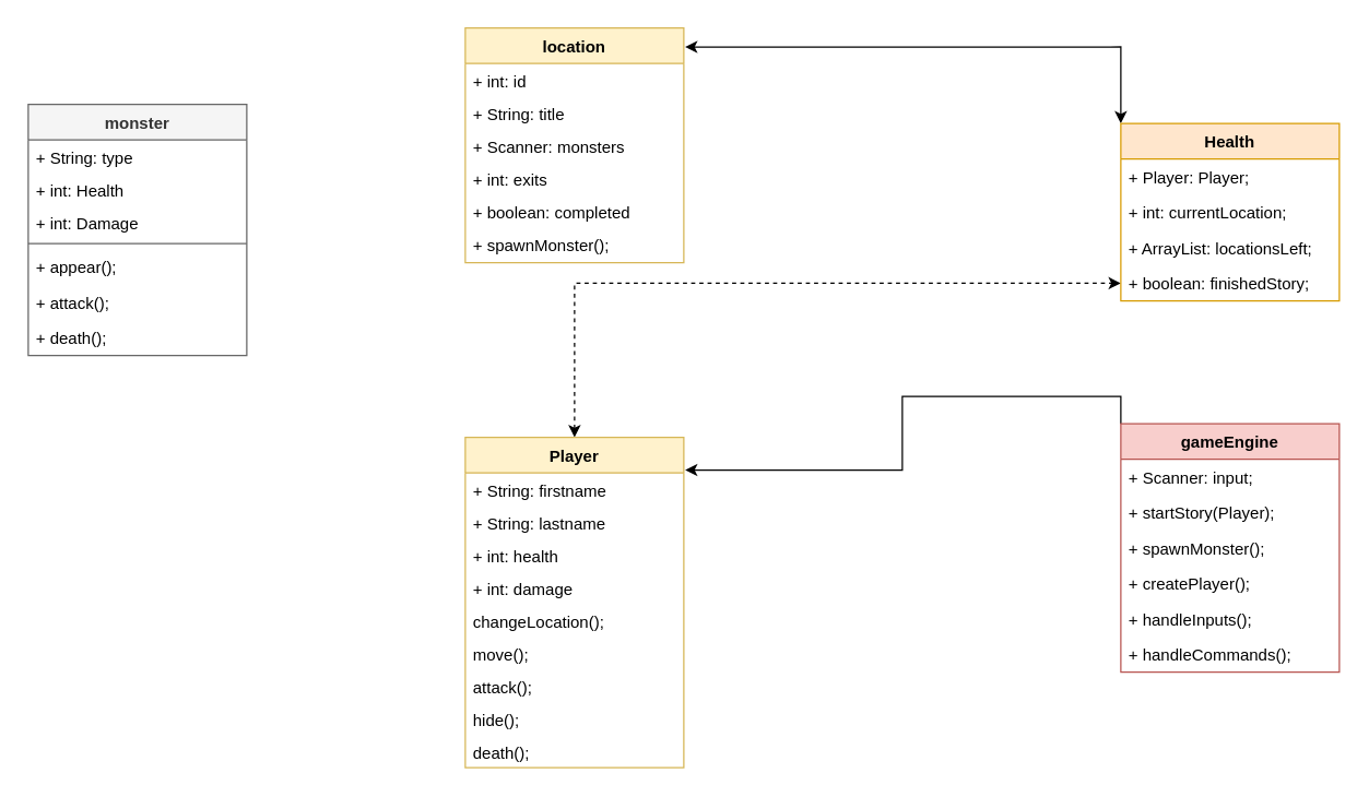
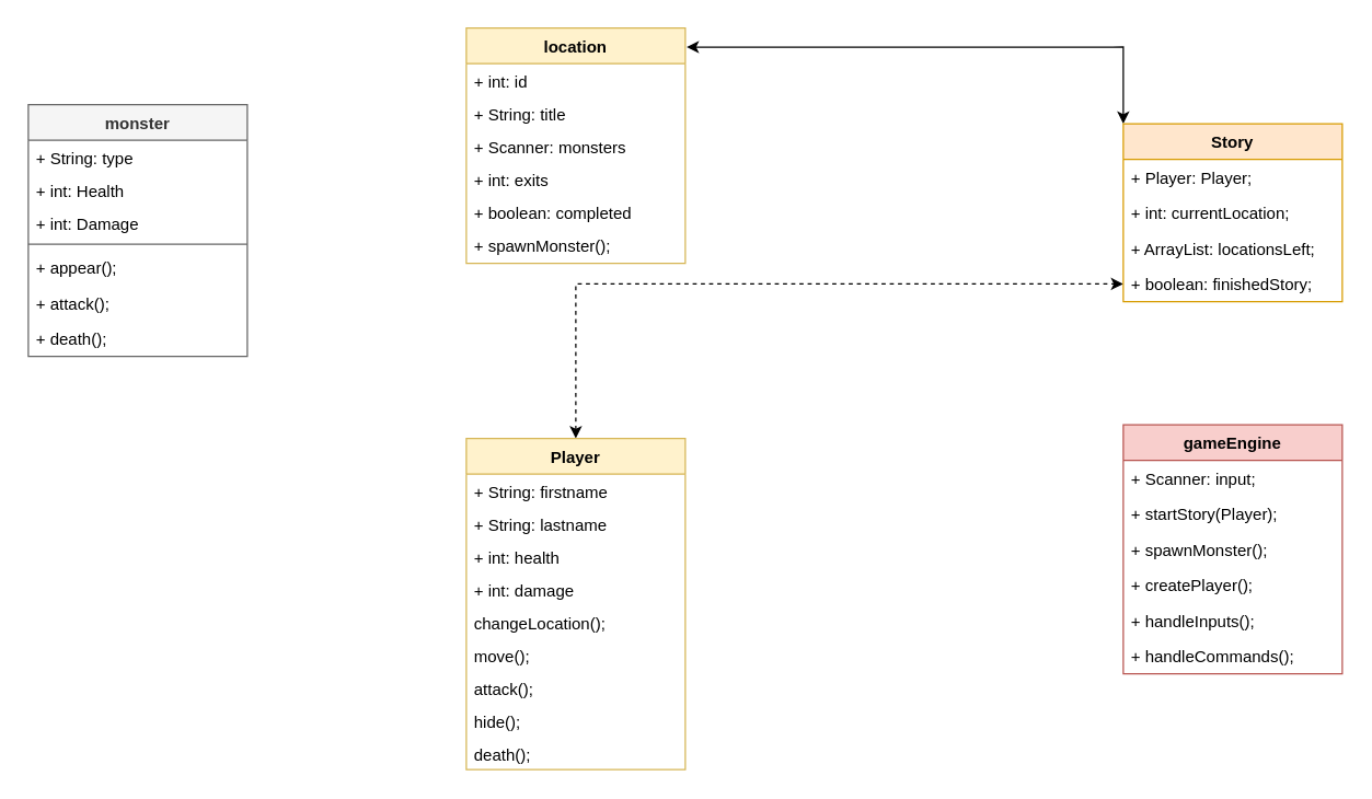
- <mxCell id="37" value="Health" style="swimlane;fontStyle=1;align=center;verticalAlign=top;childLayout=stackLayout;horizontal=1;startSize=26;horizontalStack=0;resizeParent=1;resizeParentMax=0;resizeLast=0;collapsible=1;marginBottom=0;fillColor=#ffe6cc;strokeColor=#d79b00;" vertex="1" parent="1"><mxGeometry x="820" y="90" width="160" height="130" as="geometry" /></mxCell>
+ <mxCell id="37" value="Story" style="swimlane;fontStyle=1;align=center;verticalAlign=top;childLayout=stackLayout;horizontal=1;startSize=26;horizontalStack=0;resizeParent=1;resizeParentMax=0;resizeLast=0;collapsible=1;marginBottom=0;fillColor=#ffe6cc;strokeColor=#d79b00;" vertex="1" parent="1"><mxGeometry x="820" y="90" width="160" height="130" as="geometry" /></mxCell>
- <mxCell id="17" style="edgeStyle=orthogonalEdgeStyle;rounded=0;orthogonalLoop=1;jettySize=auto;html=1;exitX=0;exitY=0;exitDx=0;exitDy=0;entryX=1.006;entryY=0.099;entryDx=0;entryDy=0;entryPerimeter=0;startArrow=none;startFill=0;" edge="1" parent="1" source="18" target="26"><mxGeometry relative="1" as="geometry" /></mxCell>
